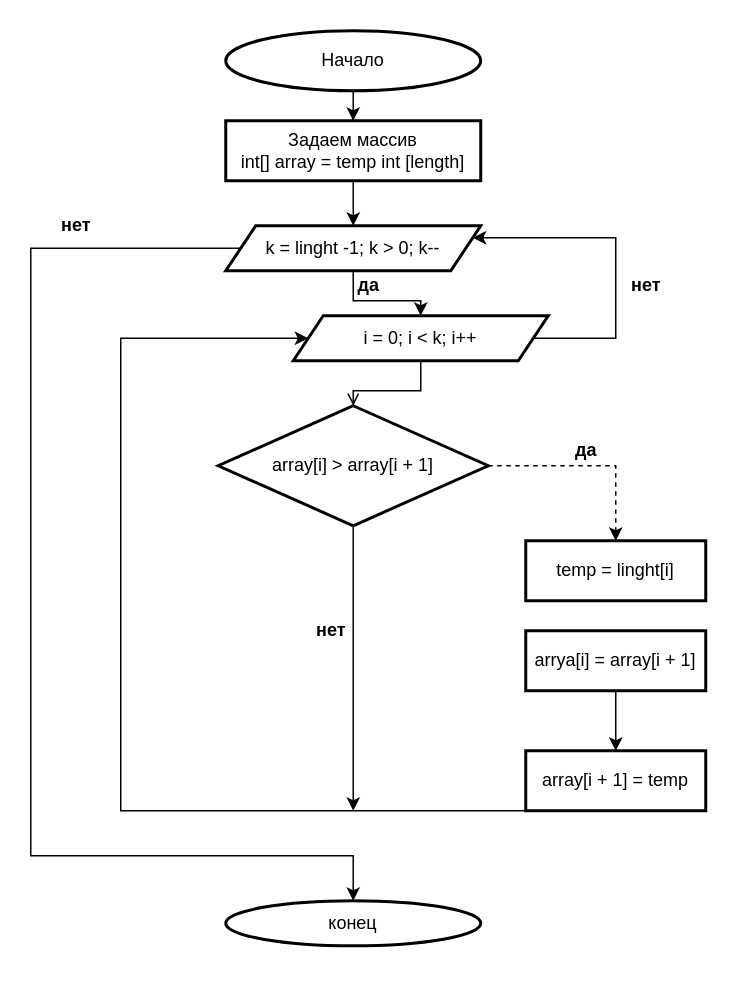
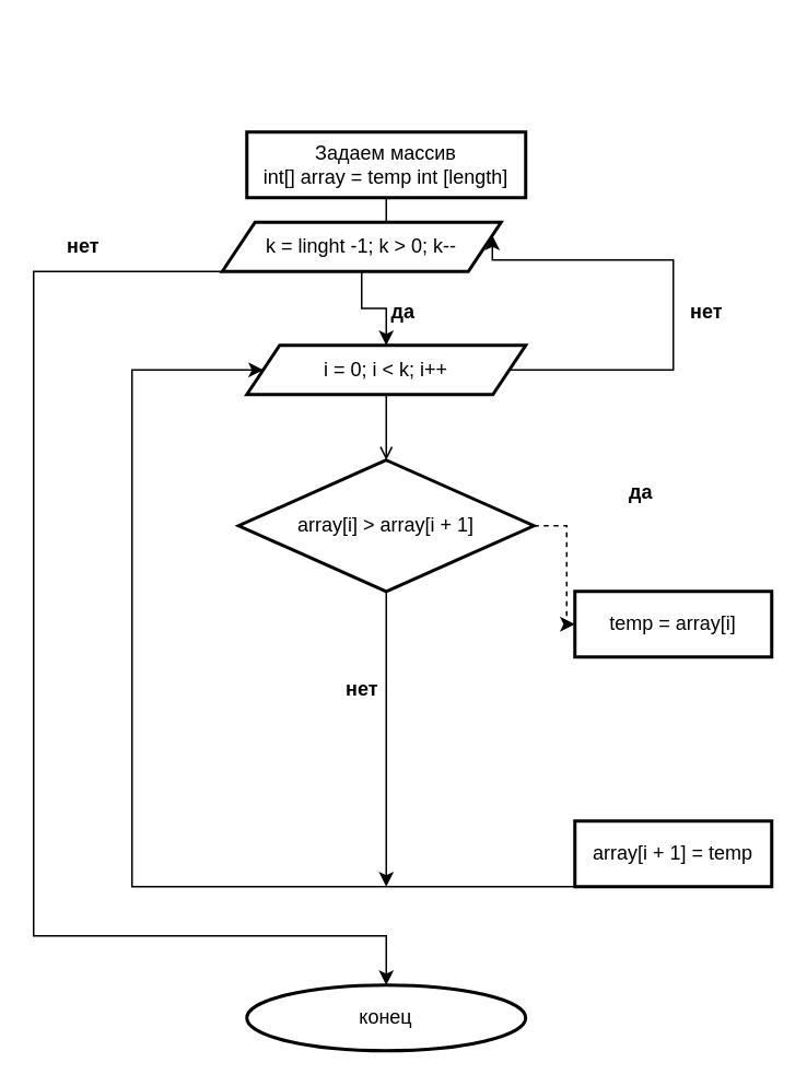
- <mxCell id="3" value="Начало" style="strokeWidth=2;html=1;shape=mxgraph.flowchart.start_1;whiteSpace=wrap;" vertex="1" parent="1"><mxGeometry x="150" y="20" width="170" height="40" as="geometry" /></mxCell>
- <mxCell id="2" value="" style="edgeStyle=orthogonalEdgeStyle;rounded=0;orthogonalLoop=1;jettySize=auto;html=1;" edge="1" parent="1" source="3" target="5"><mxGeometry relative="1" as="geometry" /></mxCell>
- <mxCell id="8" value="&lt;span&gt;k = linght -1; k &amp;gt; 0; k--&lt;/span&gt;" style="shape=parallelogram;perimeter=parallelogramPerimeter;whiteSpace=wrap;html=1;fixedSize=1;strokeWidth=2;" vertex="1" parent="1"><mxGeometry x="150" y="150" width="170" height="30" as="geometry" /></mxCell>
+ <mxCell id="8" value="&lt;span&gt;k = linght -1; k &amp;gt; 0; k--&lt;/span&gt;" style="shape=parallelogram;perimeter=parallelogramPerimeter;whiteSpace=wrap;html=1;fixedSize=1;strokeWidth=2;" vertex="1" parent="1"><mxGeometry x="135" y="135" width="170" height="30" as="geometry" /></mxCell>
- <mxCell id="11" value="&lt;span&gt;i = 0; i &amp;lt; k; i++&lt;/span&gt;" style="shape=parallelogram;perimeter=parallelogramPerimeter;whiteSpace=wrap;html=1;fixedSize=1;strokeWidth=2;" vertex="1" parent="1"><mxGeometry x="195" y="210" width="170" height="30" as="geometry" /></mxCell>
+ <mxCell id="11" value="&lt;span&gt;i = 0; i &amp;lt; k; i++&lt;/span&gt;" style="shape=parallelogram;perimeter=parallelogramPerimeter;whiteSpace=wrap;html=1;fixedSize=1;strokeWidth=2;" vertex="1" parent="1"><mxGeometry x="150" y="210" width="170" height="30" as="geometry" /></mxCell>
- <mxCell id="16" value="array[i] &amp;gt; array[i + 1]" style="rhombus;whiteSpace=wrap;html=1;strokeWidth=2;" vertex="1" parent="1"><mxGeometry x="145" y="270" width="180" height="80" as="geometry" /></mxCell>
+ <mxCell id="16" value="array[i] &amp;gt; array[i + 1]" style="rhombus;whiteSpace=wrap;html=1;strokeWidth=2;" vertex="1" parent="1"><mxGeometry x="145" y="280" width="180" height="80" as="geometry" /></mxCell>
- <mxCell id="18" value="temp = linght[i]" style="whiteSpace=wrap;html=1;strokeWidth=2;" vertex="1" parent="1"><mxGeometry x="350" y="360" width="120" height="40" as="geometry" /></mxCell>
+ <mxCell id="18" value="temp = array[i]" style="whiteSpace=wrap;html=1;strokeWidth=2;" vertex="1" parent="1"><mxGeometry x="350" y="360" width="120" height="40" as="geometry" /></mxCell>
- <mxCell id="20" value="arrya[i] = array[i + 1]" style="whiteSpace=wrap;html=1;strokeWidth=2;" vertex="1" parent="1"><mxGeometry x="350" y="420" width="120" height="40" as="geometry" /></mxCell>
- <mxCell id="19" value="" style="edgeStyle=orthogonalEdgeStyle;rounded=0;orthogonalLoop=1;jettySize=auto;html=1;" edge="1" parent="1" source="20" target="22"><mxGeometry relative="1" as="geometry" /></mxCell>
- <mxCell id="25" value="конец" style="ellipse;whiteSpace=wrap;html=1;strokeWidth=2;" vertex="1" parent="1"><mxGeometry x="150" y="600" width="170" height="30" as="geometry" /></mxCell>
+ <mxCell id="25" value="конец" style="ellipse;whiteSpace=wrap;html=1;strokeWidth=2;" vertex="1" parent="1"><mxGeometry x="150" y="600" width="170" height="40" as="geometry" /></mxCell>
